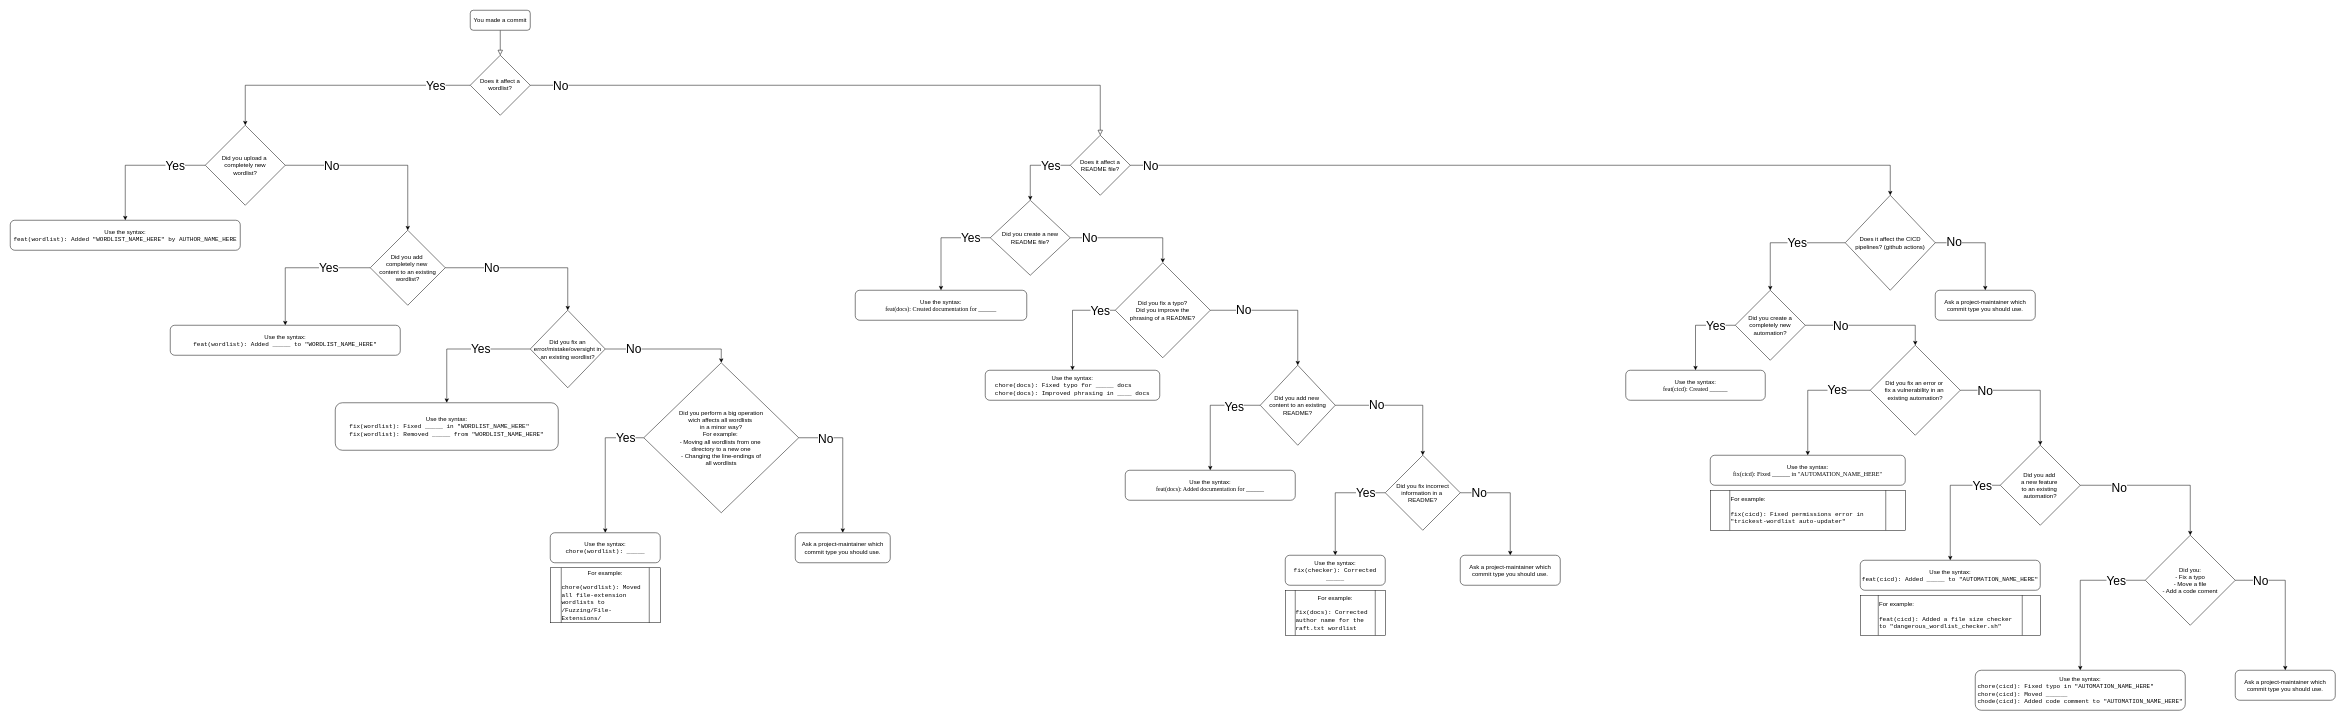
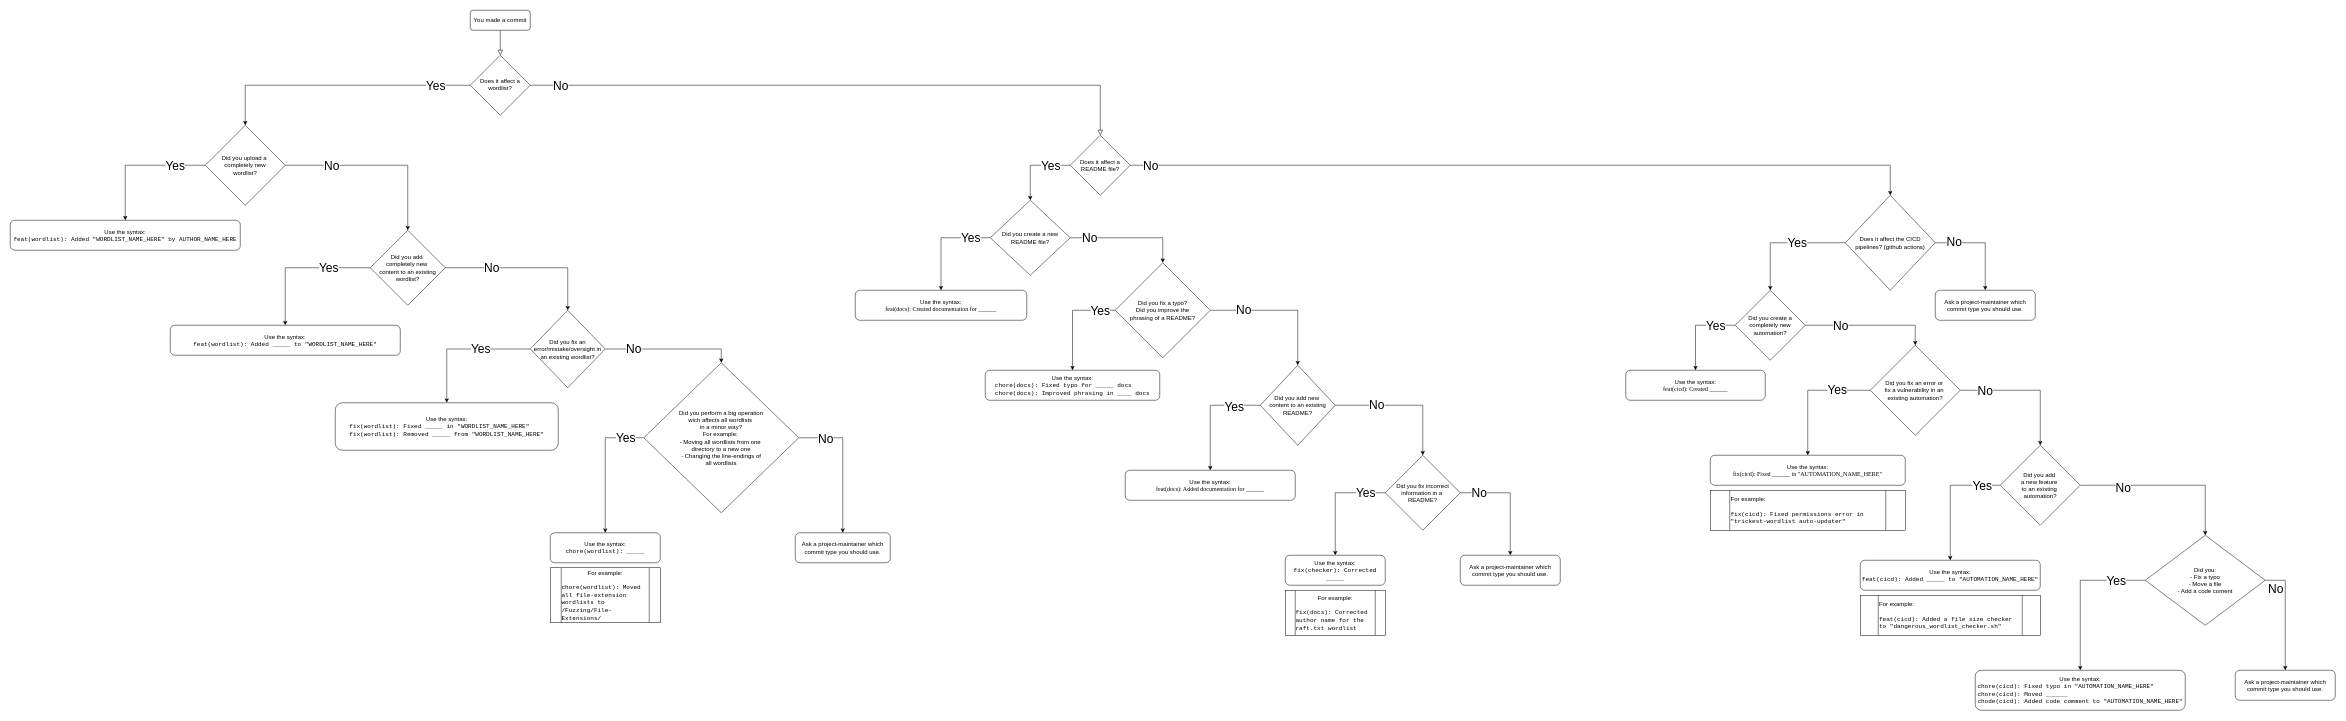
- <mxCell id="96" value="Did you:&lt;br&gt;&lt;div&gt;- Fix a typo&lt;/div&gt;&lt;div&gt;- Move a file&lt;/div&gt;&lt;div&gt;- Add a code coment&lt;br&gt;&lt;/div&gt;" style="rhombus;whiteSpace=wrap;html=1;" vertex="1" parent="1"><mxGeometry x="4290" y="1070" width="180" height="180" as="geometry" /></mxCell>
+ <mxCell id="96" value="Did you:&lt;br&gt;&lt;div&gt;- Fix a typo&lt;/div&gt;&lt;div&gt;- Move a file&lt;/div&gt;&lt;div&gt;- Add a code coment&lt;br&gt;&lt;/div&gt;" style="rhombus;whiteSpace=wrap;html=1;" vertex="1" parent="1"><mxGeometry x="4290" y="1070" width="240" height="180" as="geometry" /></mxCell>
